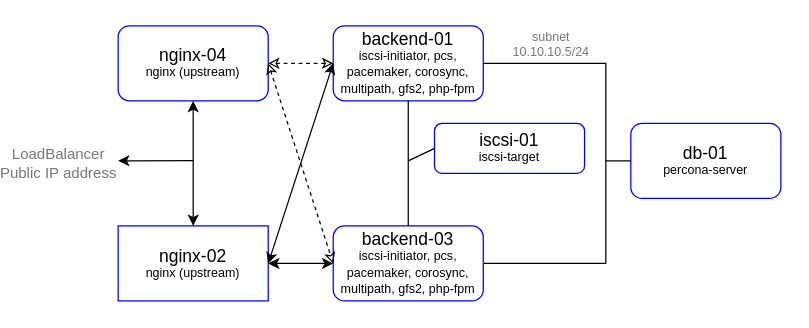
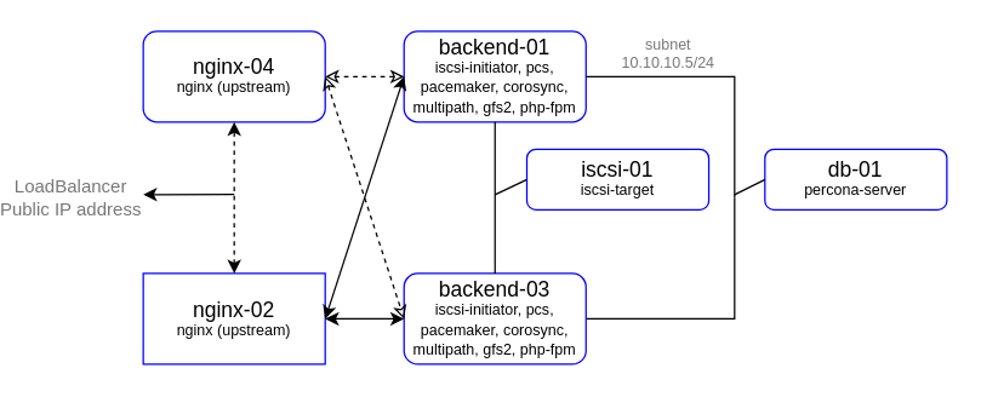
- <mxCell id="2" value="&lt;p style=&quot;line-height: 100%&quot;&gt;&lt;font&gt;&lt;span style=&quot;font-size: 14px&quot;&gt;db-01&lt;br&gt;&lt;/span&gt;&lt;/font&gt;&lt;span style=&quot;font-size: 10px&quot;&gt;percona-server&lt;/span&gt;&lt;br&gt;&lt;/p&gt;" style="rounded=1;whiteSpace=wrap;html=1;strokeColor=#0000FF;" parent="1" vertex="1"><mxGeometry x="478" y="98" width="120" height="60" as="geometry" /></mxCell>
+ <mxCell id="2" value="&lt;p style=&quot;line-height: 100%&quot;&gt;&lt;font&gt;&lt;span style=&quot;font-size: 14px&quot;&gt;db-01&lt;br&gt;&lt;/span&gt;&lt;/font&gt;&lt;span style=&quot;font-size: 10px&quot;&gt;percona-server&lt;/span&gt;&lt;br&gt;&lt;/p&gt;" style="rounded=1;whiteSpace=wrap;html=1;strokeColor=#0000FF;" parent="1" vertex="1"><mxGeometry x="478" y="98" width="120" height="40" as="geometry" /></mxCell>
- <mxCell id="11" value="" style="endArrow=classic;startArrow=classic;html=1;exitX=0.5;exitY=0;exitDx=0;exitDy=0;entryX=0.5;entryY=1;entryDx=0;entryDy=0;" edge="1" parent="1" source="10" target="4"><mxGeometry width="50" height="50" relative="1" as="geometry"><mxPoint x="158" y="110" as="sourcePoint" /><mxPoint x="208" y="60" as="targetPoint" /></mxGeometry></mxCell>
+ <mxCell id="11" value="" style="endArrow=classic;startArrow=classic;html=1;exitX=0.5;exitY=0;exitDx=0;exitDy=0;entryX=0.5;entryY=1;entryDx=0;entryDy=0;dashed=1;" edge="1" parent="1" source="10" target="4"><mxGeometry width="50" height="50" relative="1" as="geometry"><mxPoint x="158" y="110" as="sourcePoint" /><mxPoint x="208" y="60" as="targetPoint" /></mxGeometry></mxCell>
